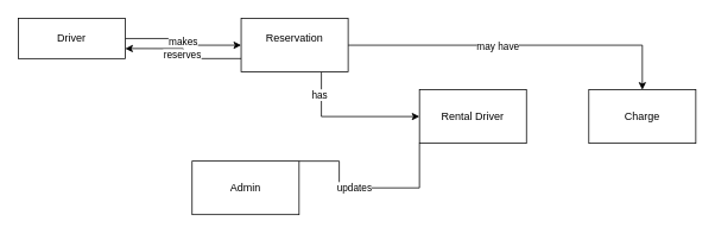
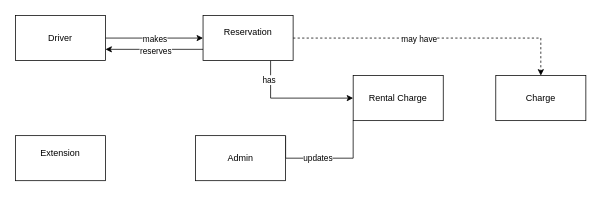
- <mxCell id="4" value="Driver" style="rounded=0;whiteSpace=wrap;html=1;" vertex="1" parent="1"><mxGeometry x="20" y="20" width="120" height="45" as="geometry" /></mxCell>
+ <mxCell id="4" value="Driver" style="rounded=0;whiteSpace=wrap;html=1;" vertex="1" parent="1"><mxGeometry x="20" y="20" width="120" height="60" as="geometry" /></mxCell>
- <mxCell id="7" style="edgeStyle=orthogonalEdgeStyle;rounded=0;orthogonalLoop=1;jettySize=auto;html=1;exitX=1;exitY=0.5;exitDx=0;exitDy=0;entryX=0.5;entryY=0;entryDx=0;entryDy=0;" edge="1" parent="1" source="11" target="17"><mxGeometry relative="1" as="geometry" /></mxCell>
+ <mxCell id="7" style="edgeStyle=orthogonalEdgeStyle;rounded=0;orthogonalLoop=1;jettySize=auto;html=1;exitX=1;exitY=0.5;exitDx=0;exitDy=0;entryX=0.5;entryY=0;entryDx=0;entryDy=0;dashed=1;" edge="1" parent="1" source="11" target="17"><mxGeometry relative="1" as="geometry" /></mxCell>
- <mxCell id="16" value="Rental Driver" style="rounded=0;whiteSpace=wrap;html=1;" vertex="1" parent="1"><mxGeometry x="470" y="100" width="120" height="60" as="geometry" /></mxCell>
+ <mxCell id="16" value="Rental Charge" style="rounded=0;whiteSpace=wrap;html=1;" vertex="1" parent="1"><mxGeometry x="470" y="100" width="120" height="60" as="geometry" /></mxCell>
+ <mxCell id="12" value="Extension&lt;div&gt;&lt;br&gt;&lt;/div&gt;" style="rounded=0;whiteSpace=wrap;html=1;" vertex="1" parent="1"><mxGeometry x="20" y="180" width="120" height="60" as="geometry" /></mxCell>
- <mxCell id="15" value="Admin" style="rounded=0;whiteSpace=wrap;html=1;" vertex="1" parent="1"><mxGeometry x="215" y="180" width="120" height="60" as="geometry" /></mxCell>
+ <mxCell id="15" value="Admin" style="rounded=0;whiteSpace=wrap;html=1;" vertex="1" parent="1"><mxGeometry x="260" y="180" width="120" height="60" as="geometry" /></mxCell>
